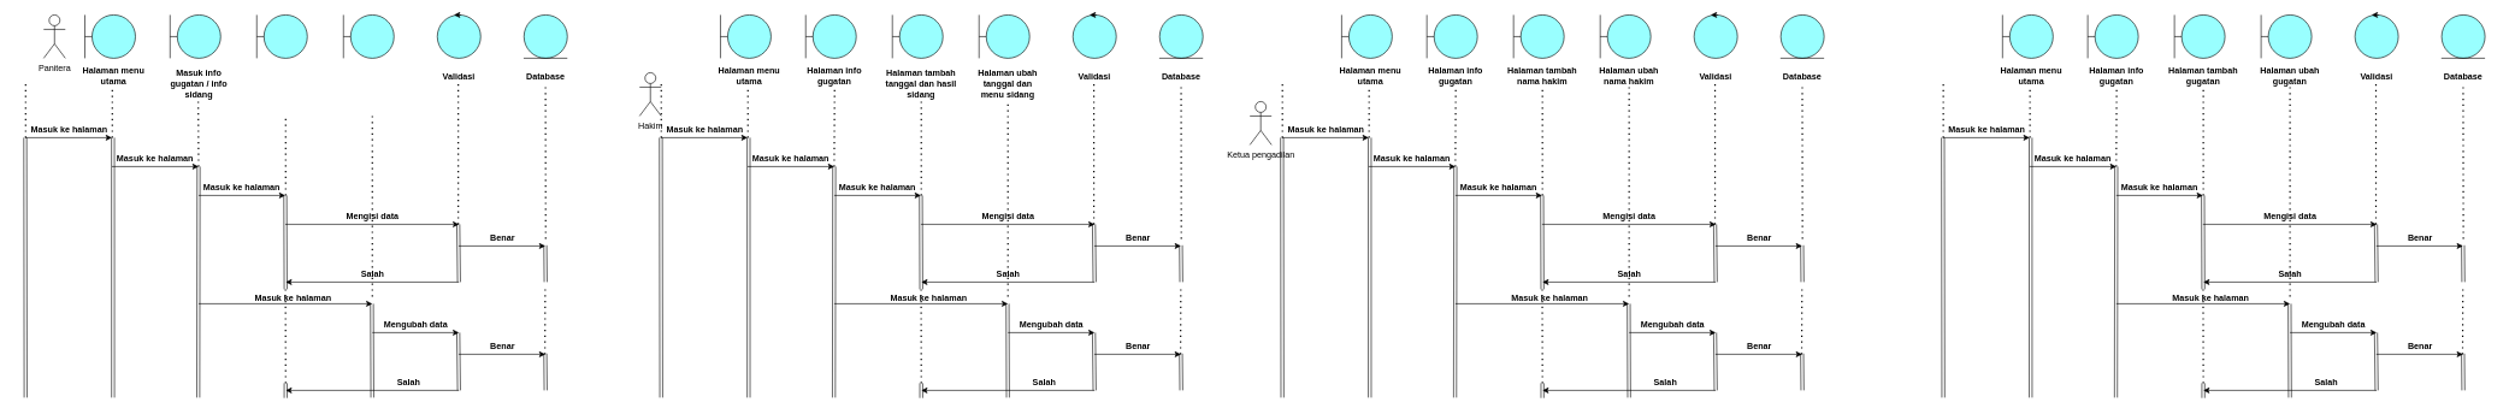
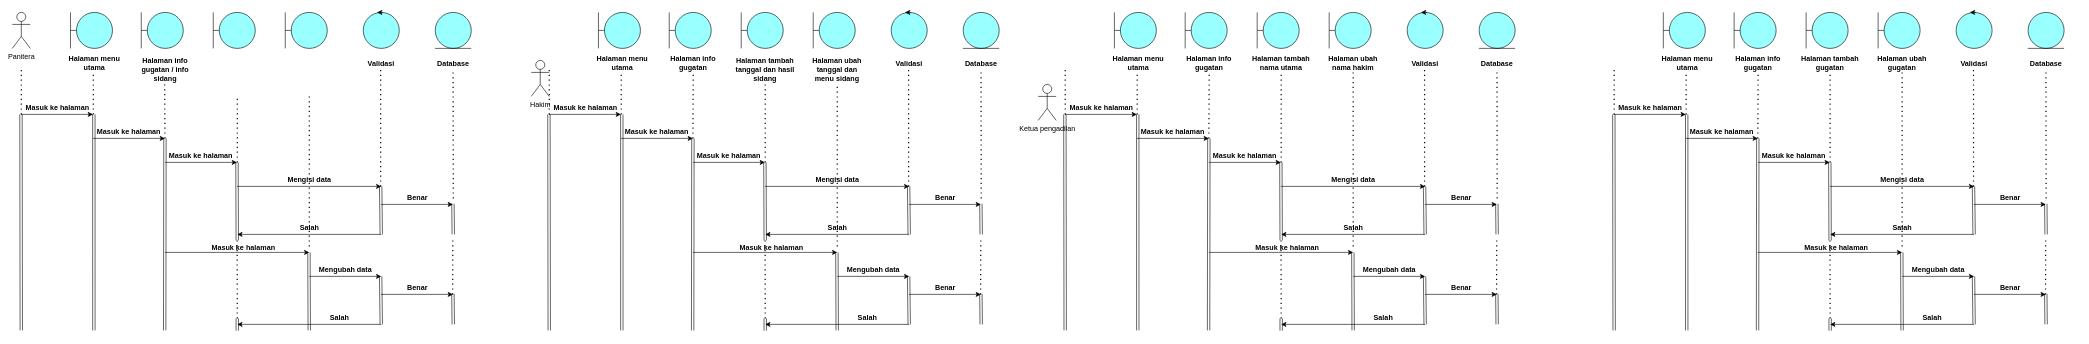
- <mxCell id="187" value="Panitera" style="shape=umlActor;verticalLabelPosition=bottom;verticalAlign=top;html=1;outlineConnect=0;" vertex="1" parent="1"><mxGeometry x="60" y="20" width="30" height="60" as="geometry" /></mxCell>
+ <mxCell id="187" value="Panitera" style="shape=umlActor;verticalLabelPosition=bottom;verticalAlign=top;html=1;outlineConnect=0;" vertex="1" parent="1"><mxGeometry x="20" y="20" width="30" height="60" as="geometry" /></mxCell>
- <mxCell id="96" value="Halaman tambah nama hakim" style="text;strokeColor=none;fillColor=none;fontSize=12;fontStyle=1;verticalAlign=middle;align=center;whiteSpace=wrap;" vertex="1" parent="1"><mxGeometry x="2085" y="90" width="100" height="30" as="geometry" /></mxCell>
+ <mxCell id="96" value="Halaman tambah nama utama" style="text;strokeColor=none;fillColor=none;fontSize=12;fontStyle=1;verticalAlign=middle;align=center;whiteSpace=wrap;" vertex="1" parent="1"><mxGeometry x="2085" y="90" width="100" height="30" as="geometry" /></mxCell>
- <mxCell id="219" value="Masuk info gugatan / info sidang" style="text;strokeColor=none;fillColor=none;fontSize=12;fontStyle=1;verticalAlign=middle;align=center;whiteSpace=wrap;" vertex="1" parent="1"><mxGeometry x="225" y="100" width="100" height="30" as="geometry" /></mxCell>
+ <mxCell id="219" value="Halaman info gugatan / info sidang" style="text;strokeColor=none;fillColor=none;fontSize=12;fontStyle=1;verticalAlign=middle;align=center;whiteSpace=wrap;" vertex="1" parent="1"><mxGeometry x="225" y="100" width="100" height="30" as="geometry" /></mxCell>
